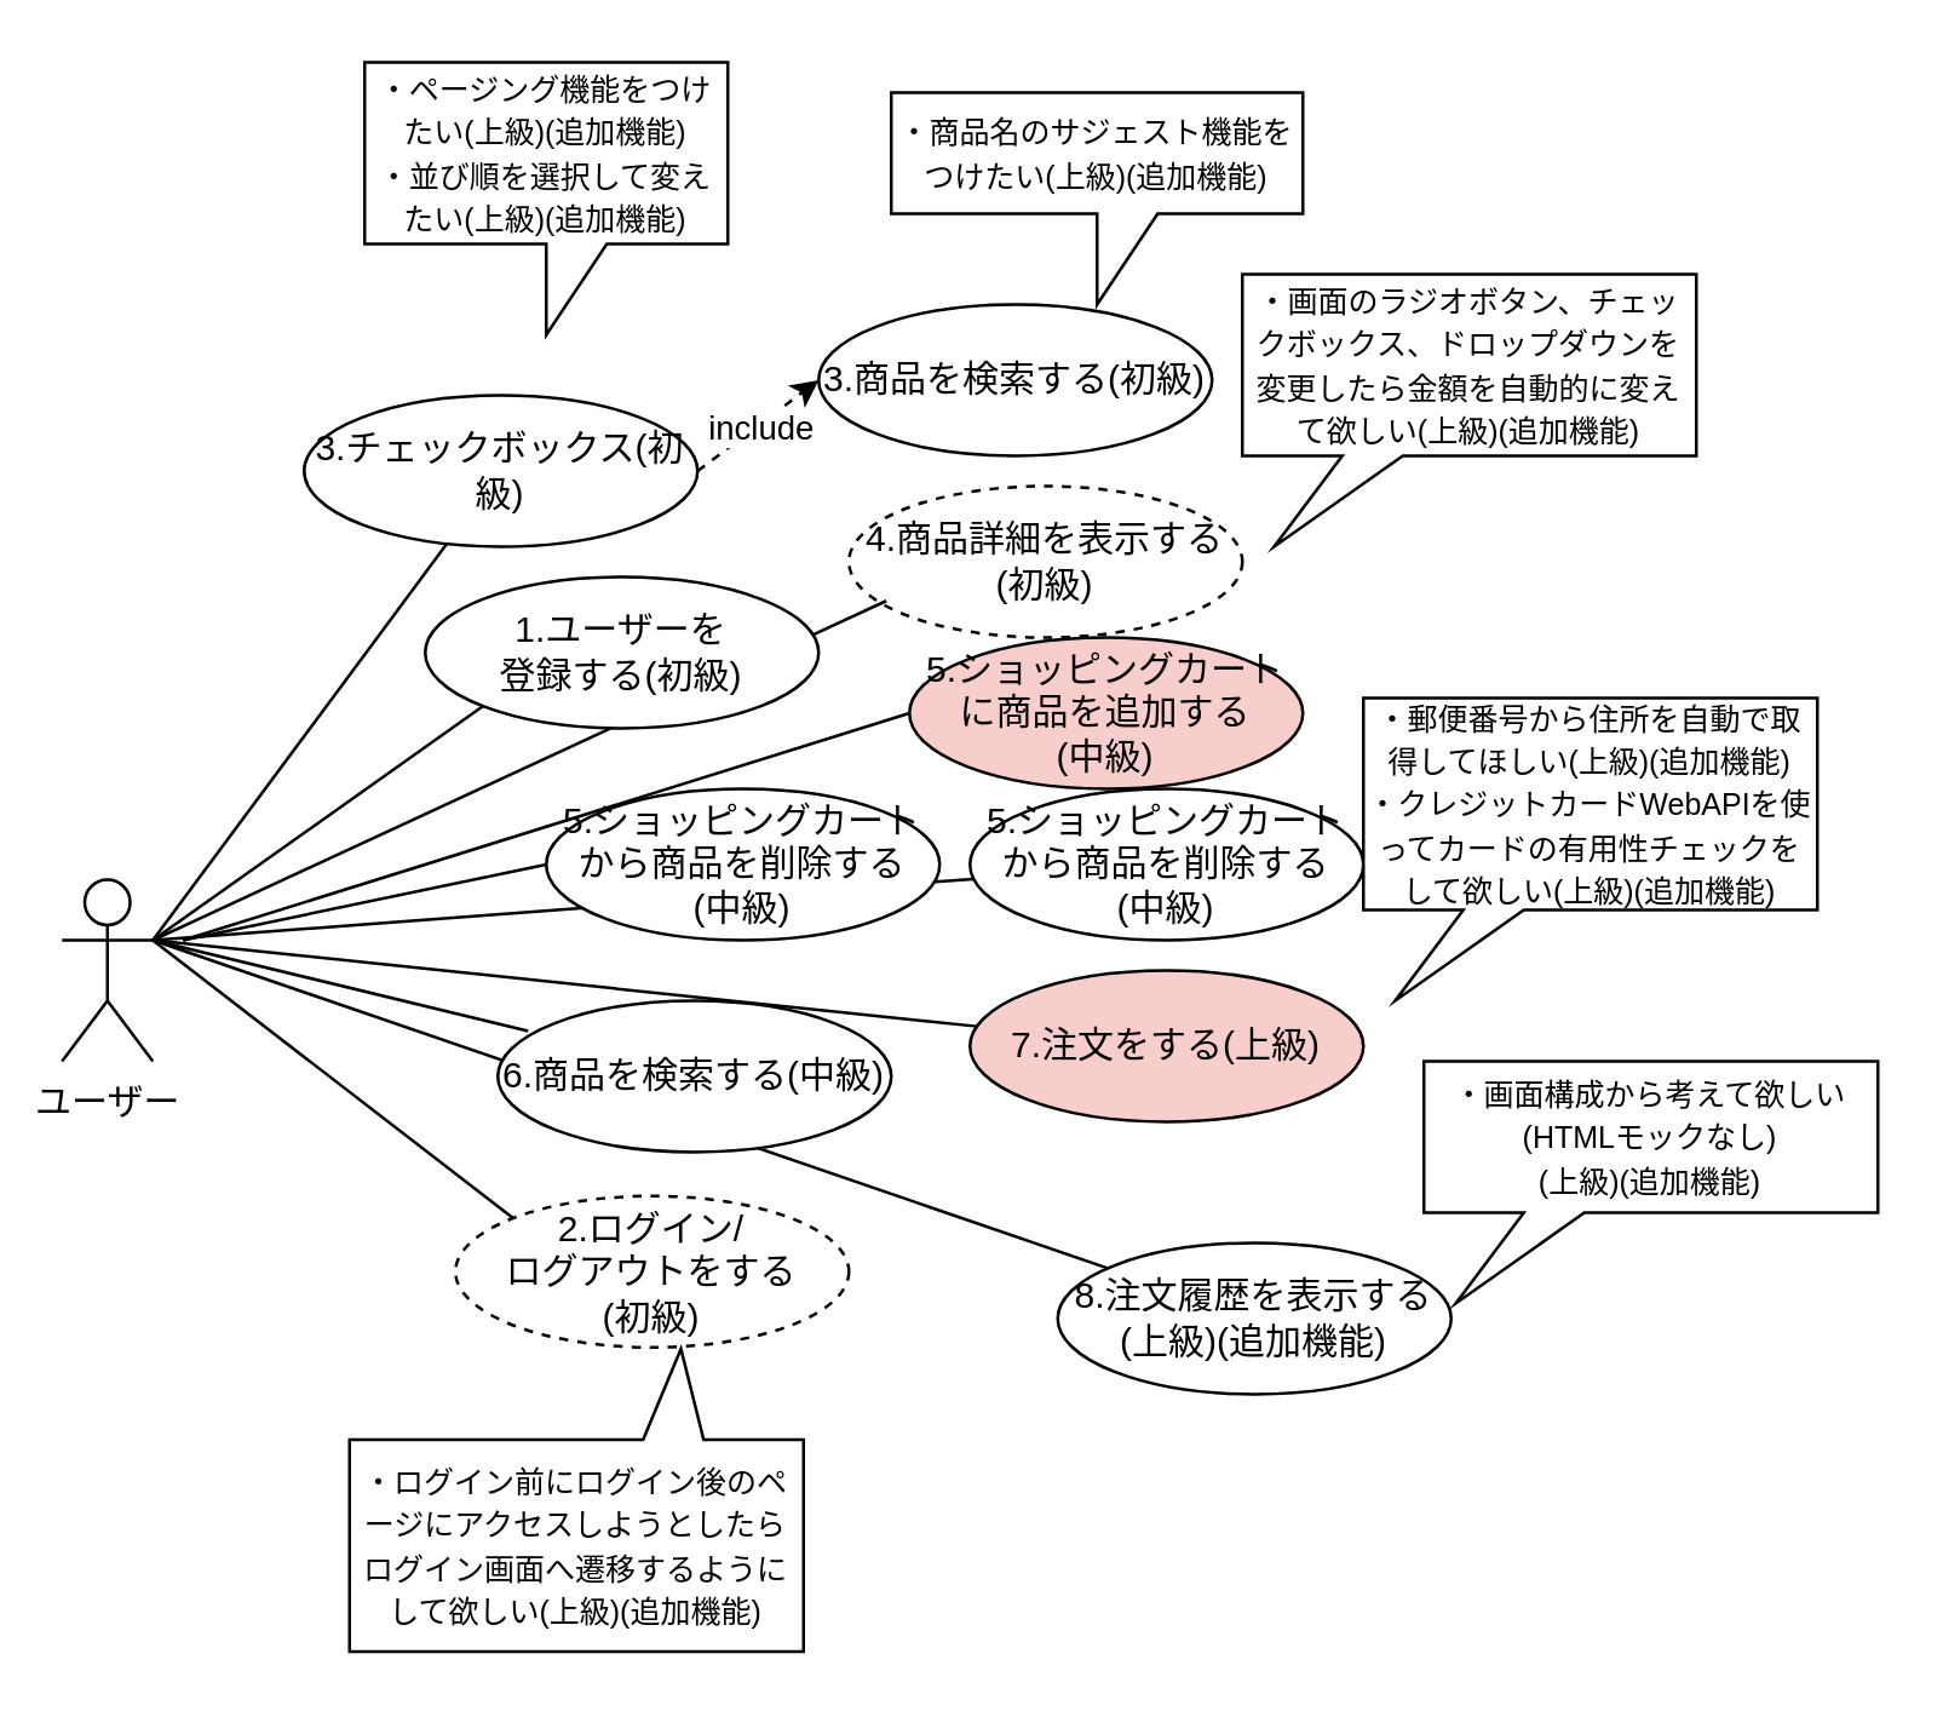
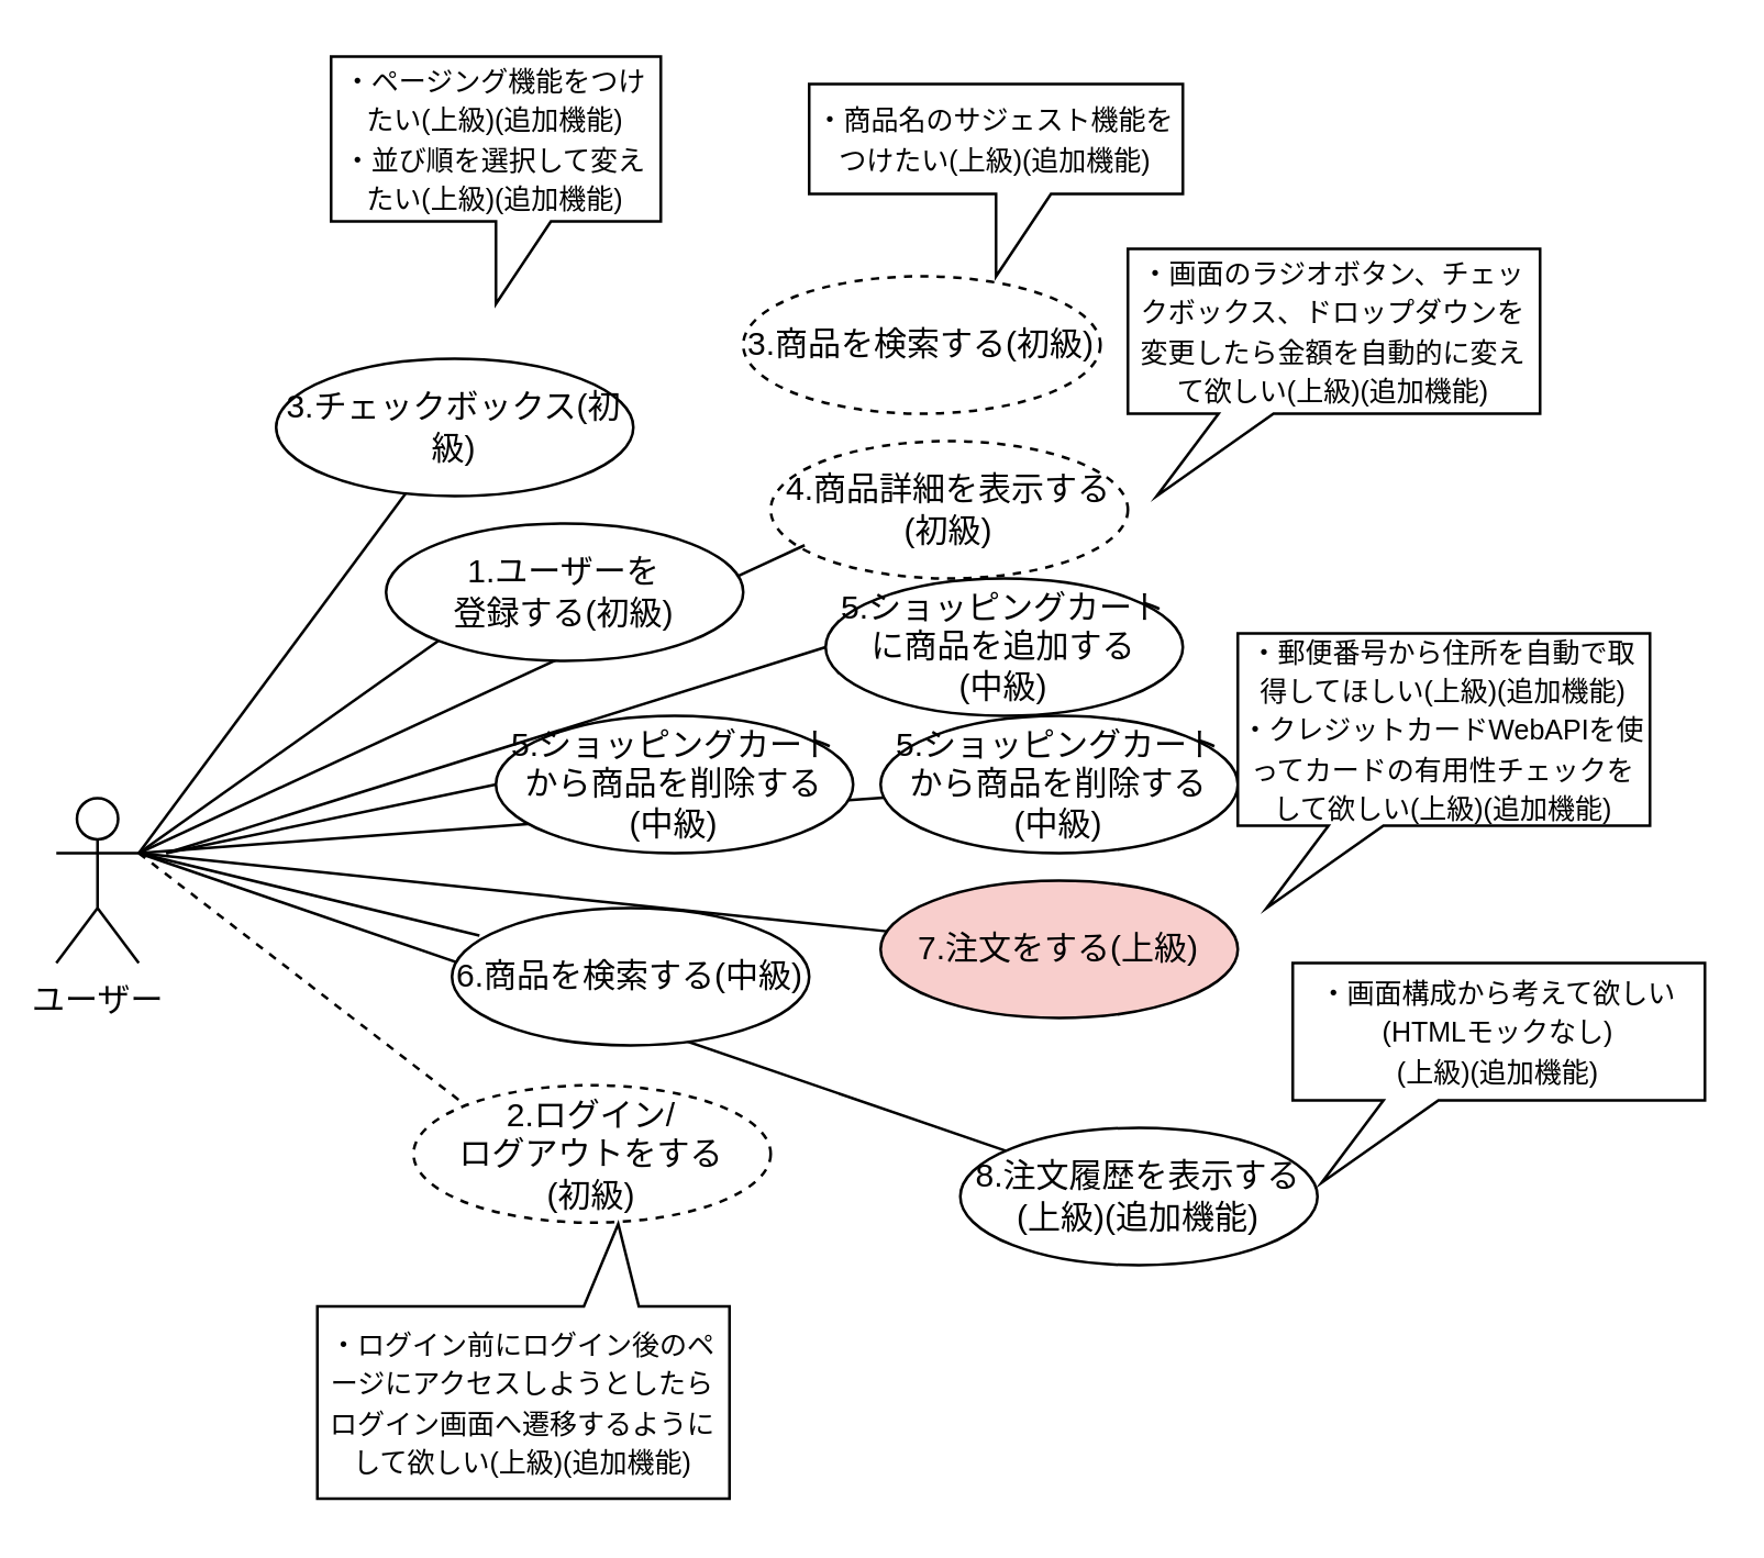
- <mxCell id="6" value="3.商品を検索する(初級)" style="ellipse;whiteSpace=wrap;html=1;" parent="1" vertex="1"><mxGeometry x="270" y="100" width="130" height="50" as="geometry" /></mxCell>
+ <mxCell id="6" value="3.商品を検索する(初級)" style="ellipse;whiteSpace=wrap;html=1;dashed=1;" parent="1" vertex="1"><mxGeometry x="270" y="100" width="130" height="50" as="geometry" /></mxCell>
- <mxCell id="4" value="" style="endArrow=classic;html=1;dashed=1;exitX=1;exitY=0.5;exitDx=0;exitDy=0;entryX=0;entryY=0.5;entryDx=0;entryDy=0;" parent="1" source="13" target="6" edge="1"><mxGeometry relative="1" as="geometry"><mxPoint x="250" y="284.58" as="sourcePoint" /><mxPoint x="300" y="285" as="targetPoint" /></mxGeometry></mxCell>
- <mxCell id="5" value="include" style="edgeLabel;resizable=0;html=1;align=center;verticalAlign=middle;" parent="4" connectable="0" vertex="1"><mxGeometry relative="1" as="geometry" /></mxCell>
- <mxCell id="17" value="5.ショッピングカートに商品を追加する&lt;br&gt;(中級)" style="ellipse;whiteSpace=wrap;html=1;fillColor=#f8cecc;" parent="1" vertex="1"><mxGeometry x="300" y="210" width="130" height="50" as="geometry" /></mxCell>
+ <mxCell id="17" value="5.ショッピングカートに商品を追加する&lt;br&gt;(中級)" style="ellipse;whiteSpace=wrap;html=1;" parent="1" vertex="1"><mxGeometry x="300" y="210" width="130" height="50" as="geometry" /></mxCell>
- <mxCell id="11" value="" style="endArrow=none;html=1;entryX=0;entryY=0;entryDx=0;entryDy=0;exitX=1;exitY=0.333;exitDx=0;exitDy=0;exitPerimeter=0;" parent="1" source="2" target="3" edge="1"><mxGeometry width="50" height="50" relative="1" as="geometry"><mxPoint x="220" y="280" as="sourcePoint" /><mxPoint x="270" y="230" as="targetPoint" /></mxGeometry></mxCell>
+ <mxCell id="11" value="" style="endArrow=none;html=1;entryX=0;entryY=0;entryDx=0;entryDy=0;exitX=1;exitY=0.333;exitDx=0;exitDy=0;exitPerimeter=0;dashed=1;" parent="1" source="2" target="3" edge="1"><mxGeometry width="50" height="50" relative="1" as="geometry"><mxPoint x="220" y="280" as="sourcePoint" /><mxPoint x="270" y="230" as="targetPoint" /></mxGeometry></mxCell>
